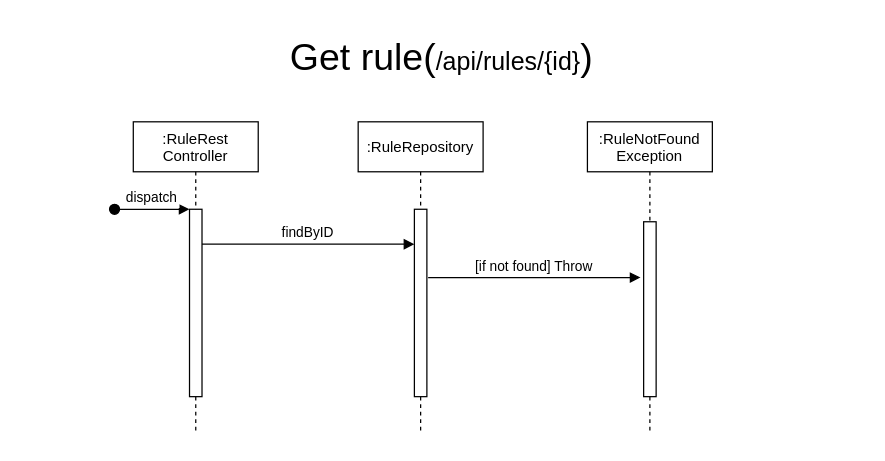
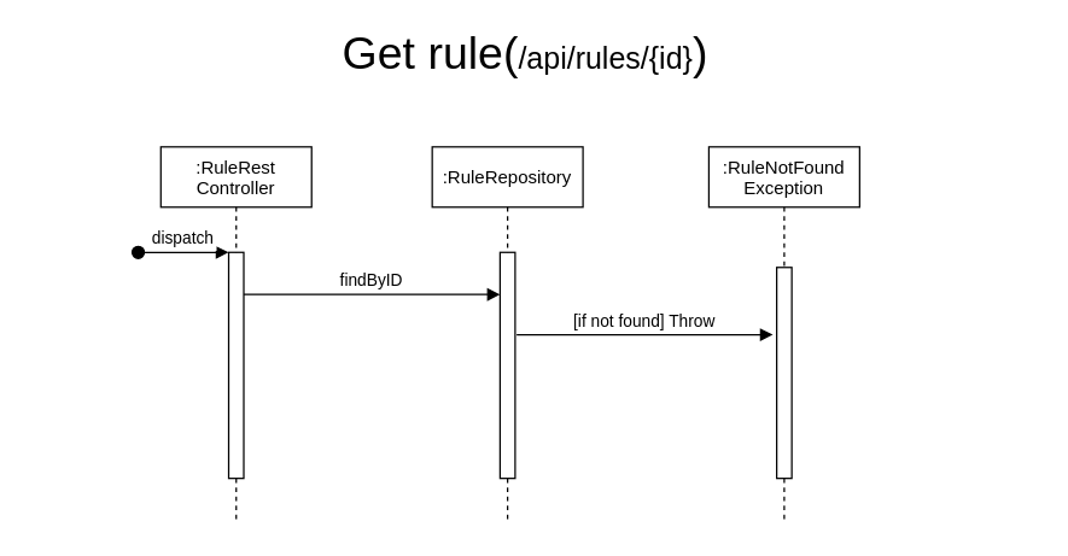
- <mxCell id="2" value="&lt;font style=&quot;font-size: 30px&quot;&gt;Get rule(&lt;/font&gt;&lt;font style=&quot;font-size: 20px&quot;&gt;/api/rules/{id}&lt;/font&gt;&lt;font style=&quot;font-size: 30px&quot;&gt;)&lt;/font&gt;" style="text;html=1;strokeColor=none;fillColor=none;align=center;verticalAlign=middle;whiteSpace=wrap;rounded=0;" vertex="1" parent="1"><mxGeometry x="20" y="20" width="666" height="50" as="geometry" /></mxCell>
+ <mxCell id="2" value="&lt;font style=&quot;font-size: 30px&quot;&gt;Get rule(&lt;/font&gt;&lt;font style=&quot;font-size: 20px&quot;&gt;/api/rules/{id}&lt;/font&gt;&lt;font style=&quot;font-size: 30px&quot;&gt;)&lt;/font&gt;" style="text;html=1;strokeColor=none;fillColor=none;align=center;verticalAlign=middle;whiteSpace=wrap;rounded=0;" vertex="1" parent="1"><mxGeometry x="15" y="10" width="666" height="50" as="geometry" /></mxCell>
